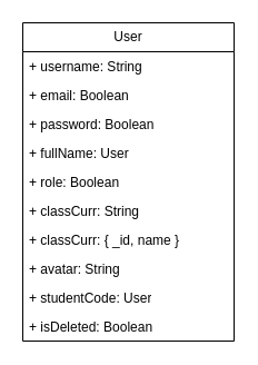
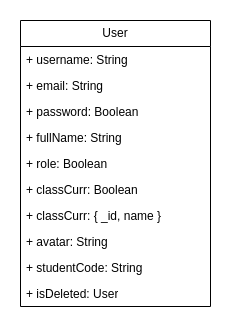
- <mxCell id="4" value="+ email: Boolean" style="text;strokeColor=none;fillColor=none;align=left;verticalAlign=top;spacingLeft=4;spacingRight=4;overflow=hidden;rotatable=0;points=[[0,0.5],[1,0.5]];portConstraint=eastwest;whiteSpace=wrap;html=1;" vertex="1" parent="2"><mxGeometry y="52" width="190" height="26" as="geometry" /></mxCell>
+ <mxCell id="4" value="+ email: String" style="text;strokeColor=none;fillColor=none;align=left;verticalAlign=top;spacingLeft=4;spacingRight=4;overflow=hidden;rotatable=0;points=[[0,0.5],[1,0.5]];portConstraint=eastwest;whiteSpace=wrap;html=1;" vertex="1" parent="2"><mxGeometry y="52" width="190" height="26" as="geometry" /></mxCell>
- <mxCell id="6" value="+ fullName: User" style="text;strokeColor=none;fillColor=none;align=left;verticalAlign=top;spacingLeft=4;spacingRight=4;overflow=hidden;rotatable=0;points=[[0,0.5],[1,0.5]];portConstraint=eastwest;whiteSpace=wrap;html=1;" vertex="1" parent="2"><mxGeometry y="104" width="190" height="26" as="geometry" /></mxCell>
+ <mxCell id="6" value="+ fullName: String" style="text;strokeColor=none;fillColor=none;align=left;verticalAlign=top;spacingLeft=4;spacingRight=4;overflow=hidden;rotatable=0;points=[[0,0.5],[1,0.5]];portConstraint=eastwest;whiteSpace=wrap;html=1;" vertex="1" parent="2"><mxGeometry y="104" width="190" height="26" as="geometry" /></mxCell>
- <mxCell id="8" value="+ classCurr: String" style="text;strokeColor=none;fillColor=none;align=left;verticalAlign=top;spacingLeft=4;spacingRight=4;overflow=hidden;rotatable=0;points=[[0,0.5],[1,0.5]];portConstraint=eastwest;whiteSpace=wrap;html=1;" vertex="1" parent="2"><mxGeometry y="156" width="190" height="26" as="geometry" /></mxCell>
+ <mxCell id="8" value="+ classCurr: Boolean" style="text;strokeColor=none;fillColor=none;align=left;verticalAlign=top;spacingLeft=4;spacingRight=4;overflow=hidden;rotatable=0;points=[[0,0.5],[1,0.5]];portConstraint=eastwest;whiteSpace=wrap;html=1;" vertex="1" parent="2"><mxGeometry y="156" width="190" height="26" as="geometry" /></mxCell>
- <mxCell id="11" value="+ studentCode: User" style="text;strokeColor=none;fillColor=none;align=left;verticalAlign=top;spacingLeft=4;spacingRight=4;overflow=hidden;rotatable=0;points=[[0,0.5],[1,0.5]];portConstraint=eastwest;whiteSpace=wrap;html=1;" vertex="1" parent="2"><mxGeometry y="234" width="190" height="26" as="geometry" /></mxCell>
+ <mxCell id="11" value="+ studentCode: String" style="text;strokeColor=none;fillColor=none;align=left;verticalAlign=top;spacingLeft=4;spacingRight=4;overflow=hidden;rotatable=0;points=[[0,0.5],[1,0.5]];portConstraint=eastwest;whiteSpace=wrap;html=1;" vertex="1" parent="2"><mxGeometry y="234" width="190" height="26" as="geometry" /></mxCell>
- <mxCell id="12" value="+ isDeleted: Boolean" style="text;strokeColor=none;fillColor=none;align=left;verticalAlign=top;spacingLeft=4;spacingRight=4;overflow=hidden;rotatable=0;points=[[0,0.5],[1,0.5]];portConstraint=eastwest;whiteSpace=wrap;html=1;" vertex="1" parent="2"><mxGeometry y="260" width="190" height="26" as="geometry" /></mxCell>
+ <mxCell id="12" value="+ isDeleted: User" style="text;strokeColor=none;fillColor=none;align=left;verticalAlign=top;spacingLeft=4;spacingRight=4;overflow=hidden;rotatable=0;points=[[0,0.5],[1,0.5]];portConstraint=eastwest;whiteSpace=wrap;html=1;" vertex="1" parent="2"><mxGeometry y="260" width="190" height="26" as="geometry" /></mxCell>
